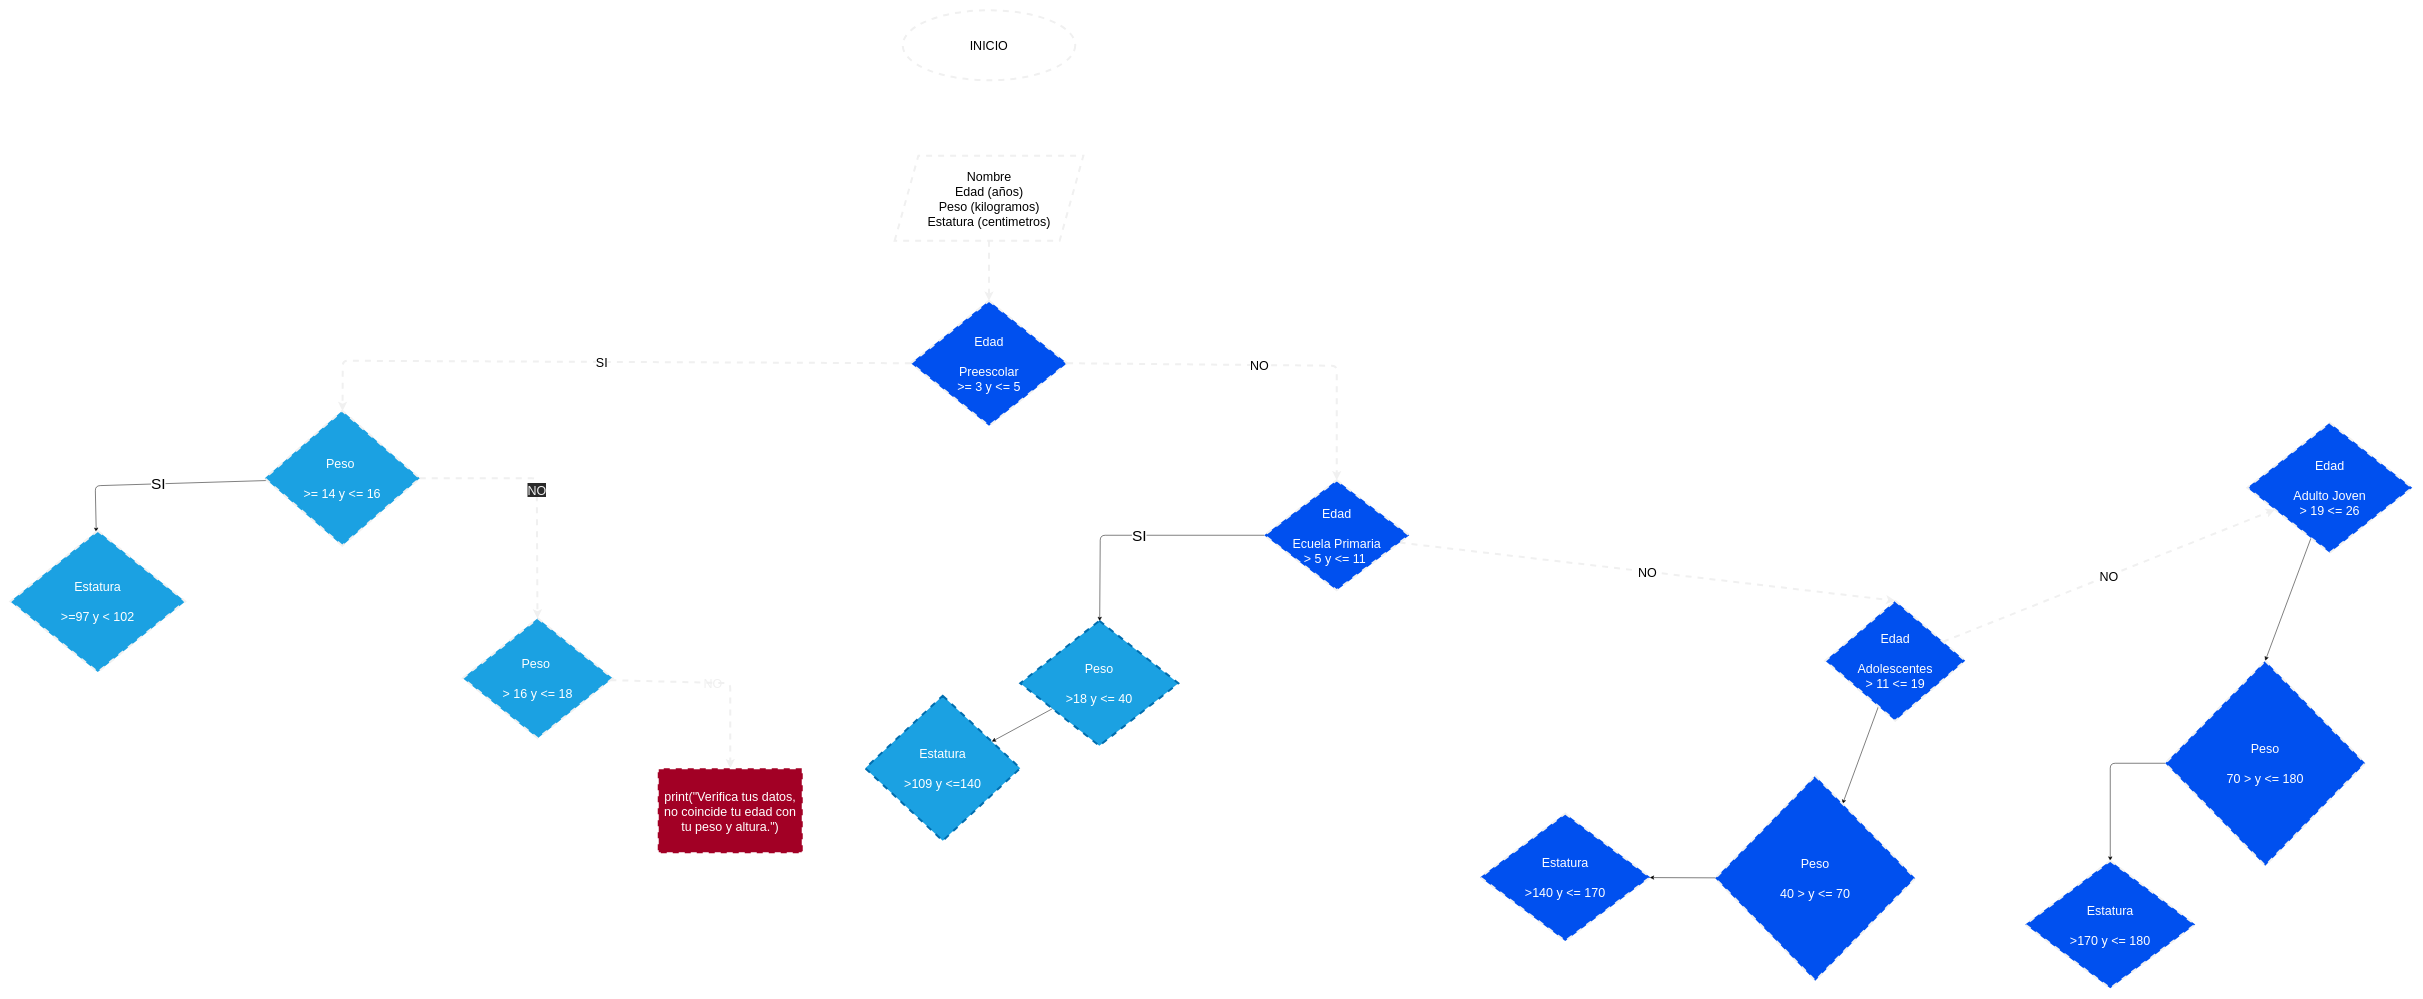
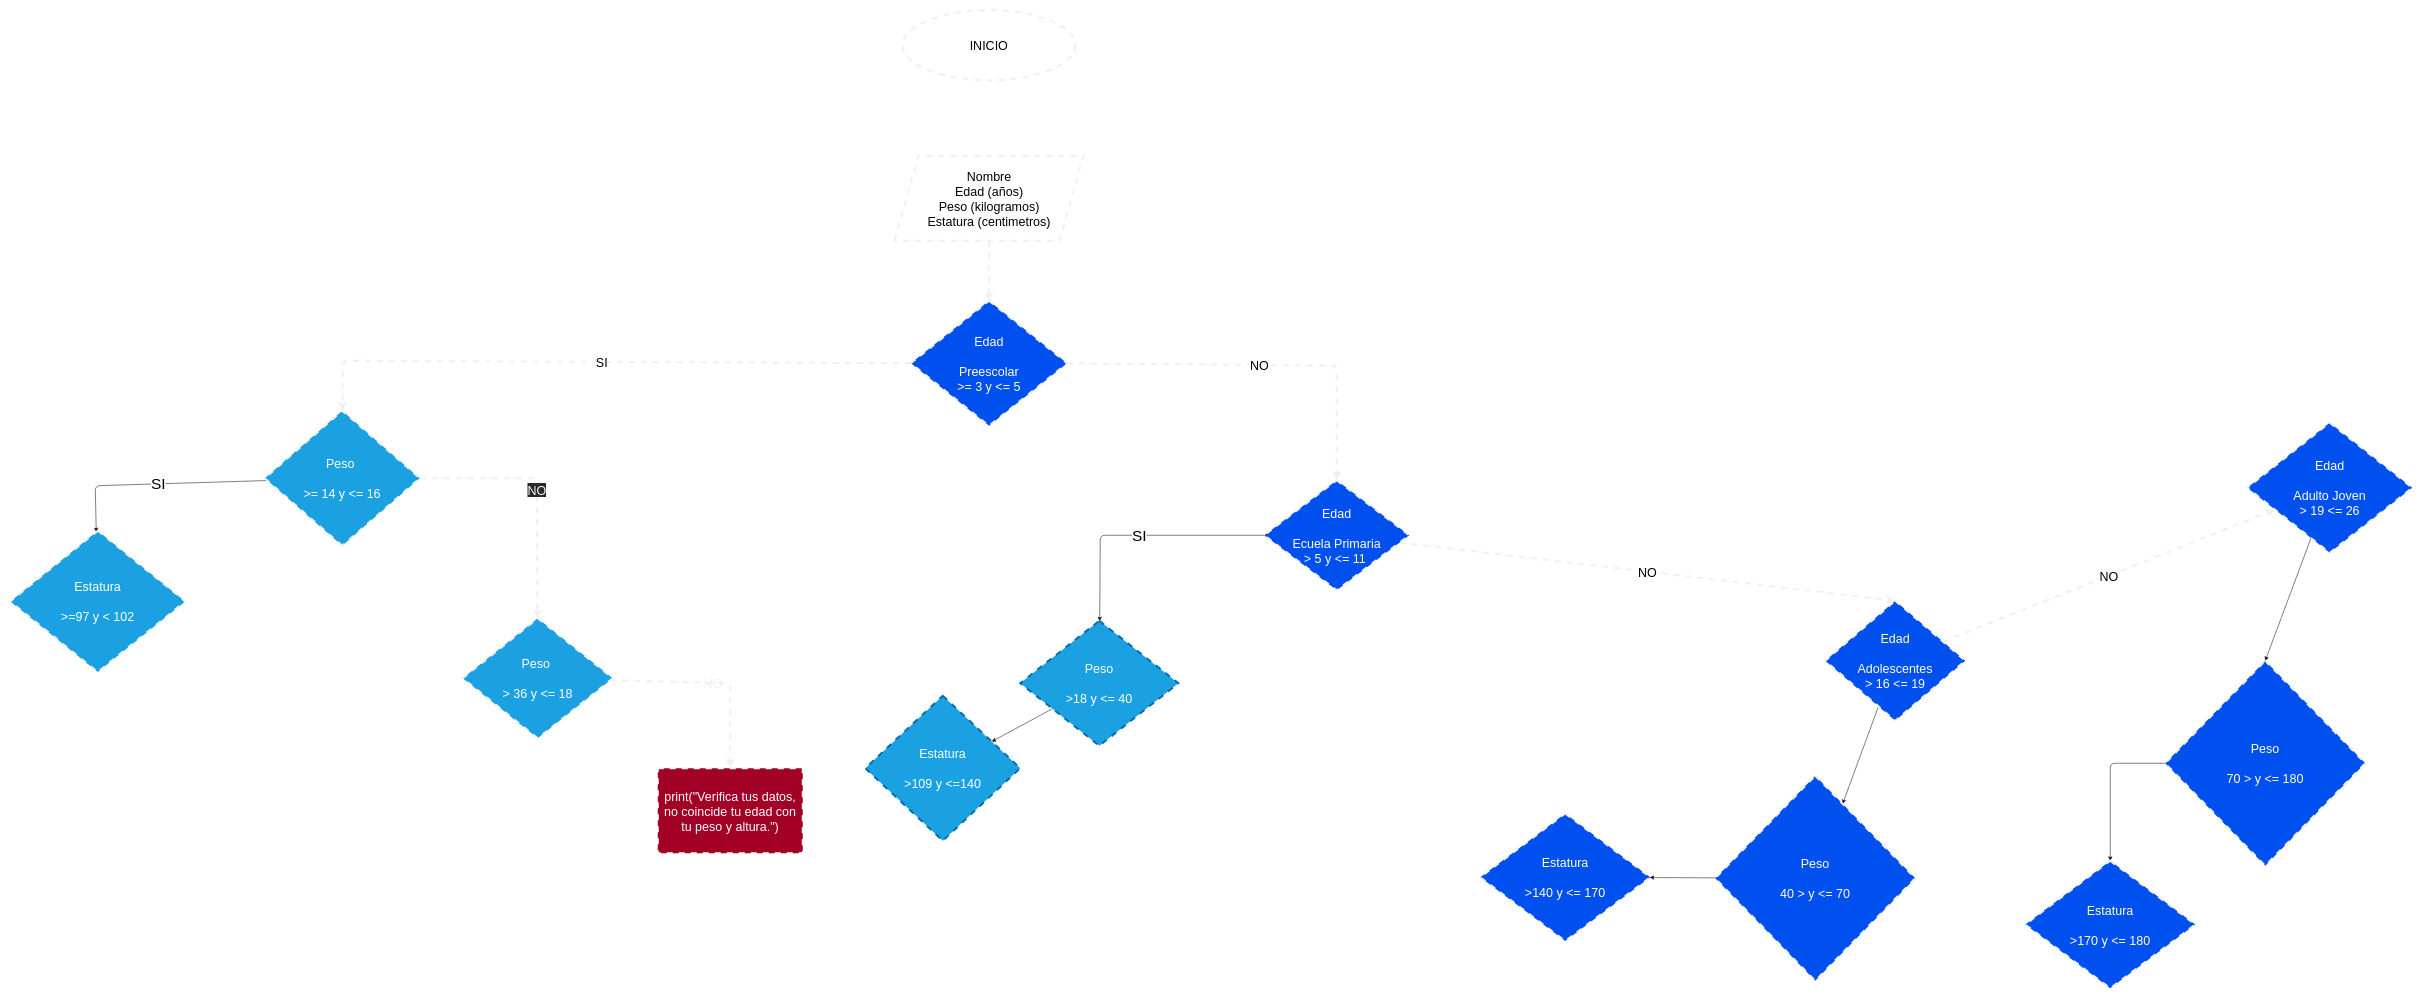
- <mxCell id="10" value="Edad&lt;br style=&quot;font-size: 25px&quot;&gt;&lt;br style=&quot;font-size: 25px&quot;&gt;Adolescentes&lt;br style=&quot;font-size: 25px&quot;&gt;&amp;gt; 11 &amp;lt;= 19" style="rhombus;whiteSpace=wrap;html=1;fillColor=#0050ef;fontColor=#ffffff;strokeColor=#F0F0F0;fontSize=25;strokeWidth=4;dashed=1;" parent="1" vertex="1"><mxGeometry x="3650" y="1201" width="280" height="240" as="geometry" /></mxCell>
+ <mxCell id="10" value="Edad&lt;br style=&quot;font-size: 25px&quot;&gt;&lt;br style=&quot;font-size: 25px&quot;&gt;Adolescentes&lt;br style=&quot;font-size: 25px&quot;&gt;&amp;gt; 16 &amp;lt;= 19" style="rhombus;whiteSpace=wrap;html=1;fillColor=#0050ef;fontColor=#ffffff;strokeColor=#F0F0F0;fontSize=25;strokeWidth=4;dashed=1;" parent="1" vertex="1"><mxGeometry x="3650" y="1201" width="280" height="240" as="geometry" /></mxCell>
- <mxCell id="20" value="Peso&amp;nbsp;&lt;br&gt;&lt;br&gt;&amp;gt; 16 y &amp;lt;= 18" style="rhombus;whiteSpace=wrap;html=1;fontSize=25;fillColor=#1ba1e2;strokeColor=#F0F0F0;fontColor=#ffffff;strokeWidth=4;dashed=1;" parent="1" vertex="1"><mxGeometry x="925" y="1236" width="300" height="240" as="geometry" /></mxCell>
+ <mxCell id="20" value="Peso&amp;nbsp;&lt;br&gt;&lt;br&gt;&amp;gt; 36 y &amp;lt;= 18" style="rhombus;whiteSpace=wrap;html=1;fontSize=25;fillColor=#1ba1e2;strokeColor=#F0F0F0;fontColor=#ffffff;strokeWidth=4;dashed=1;" parent="1" vertex="1"><mxGeometry x="925" y="1236" width="300" height="240" as="geometry" /></mxCell>
